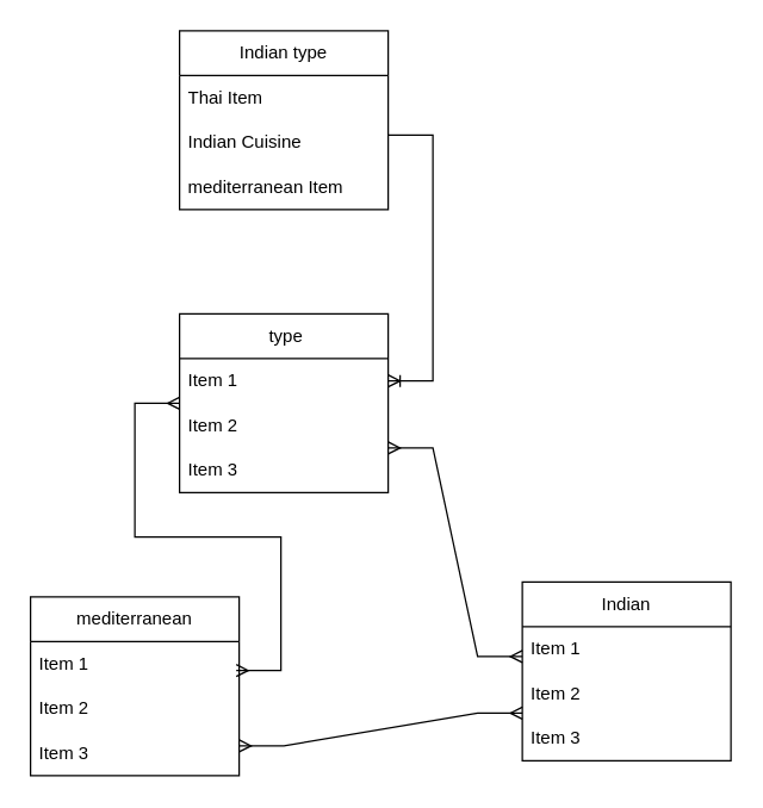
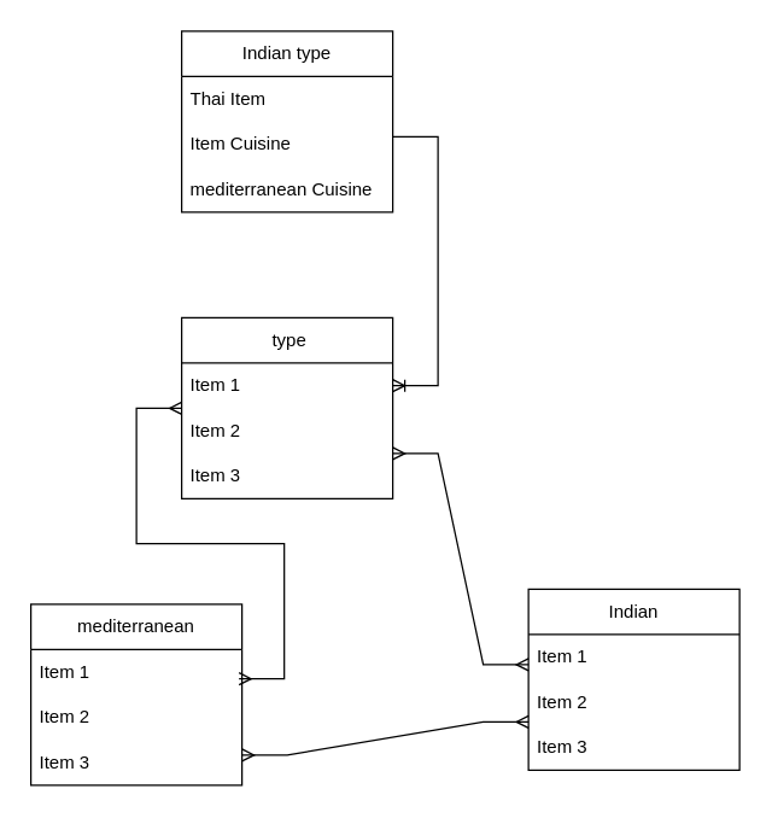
- <mxCell id="4" value="Indian Cuisine" style="text;strokeColor=none;fillColor=none;align=left;verticalAlign=middle;spacingLeft=4;spacingRight=4;overflow=hidden;points=[[0,0.5],[1,0.5]];portConstraint=eastwest;rotatable=0;whiteSpace=wrap;html=1;" parent="2" vertex="1"><mxGeometry y="60" width="140" height="30" as="geometry" /></mxCell>
+ <mxCell id="4" value="Item Cuisine" style="text;strokeColor=none;fillColor=none;align=left;verticalAlign=middle;spacingLeft=4;spacingRight=4;overflow=hidden;points=[[0,0.5],[1,0.5]];portConstraint=eastwest;rotatable=0;whiteSpace=wrap;html=1;" parent="2" vertex="1"><mxGeometry y="60" width="140" height="30" as="geometry" /></mxCell>
- <mxCell id="5" value="mediterranean Item" style="text;strokeColor=none;fillColor=none;align=left;verticalAlign=middle;spacingLeft=4;spacingRight=4;overflow=hidden;points=[[0,0.5],[1,0.5]];portConstraint=eastwest;rotatable=0;whiteSpace=wrap;html=1;" parent="2" vertex="1"><mxGeometry y="90" width="140" height="30" as="geometry" /></mxCell>
+ <mxCell id="5" value="mediterranean Cuisine" style="text;strokeColor=none;fillColor=none;align=left;verticalAlign=middle;spacingLeft=4;spacingRight=4;overflow=hidden;points=[[0,0.5],[1,0.5]];portConstraint=eastwest;rotatable=0;whiteSpace=wrap;html=1;" parent="2" vertex="1"><mxGeometry y="90" width="140" height="30" as="geometry" /></mxCell>
